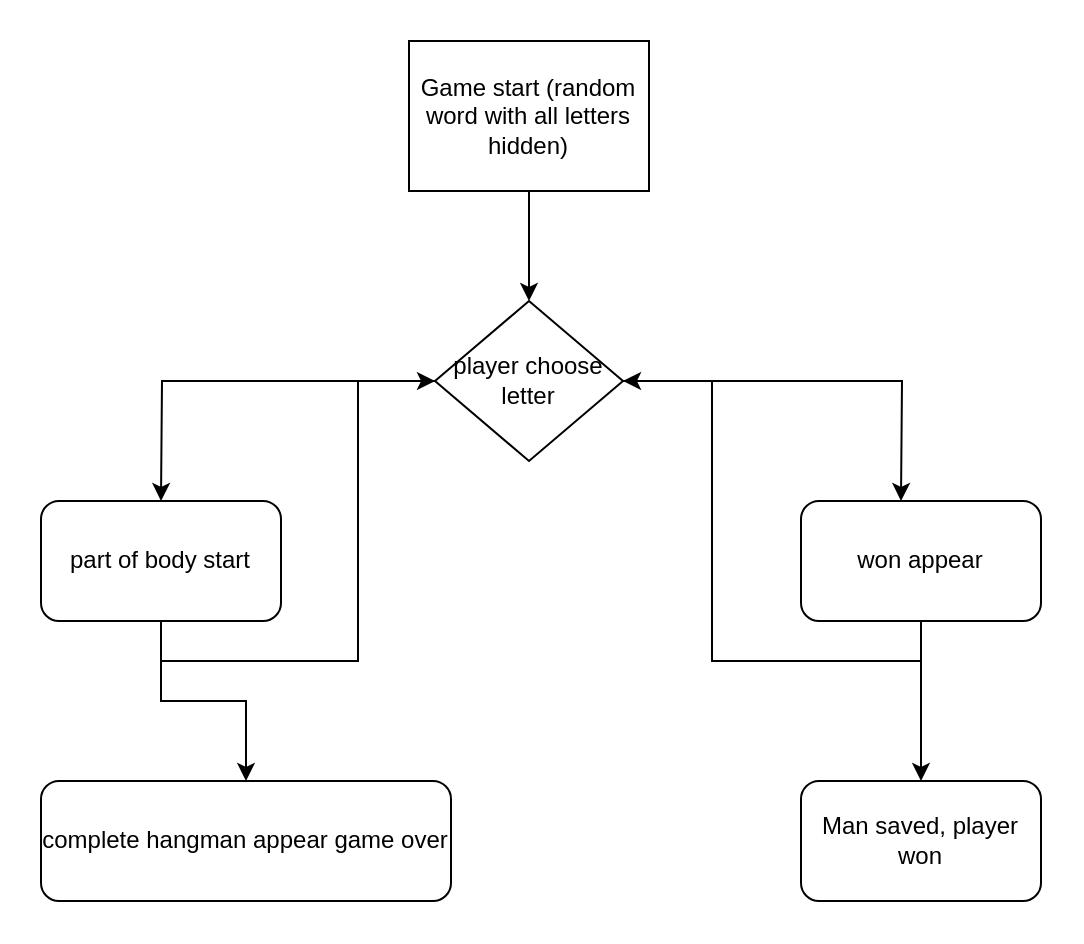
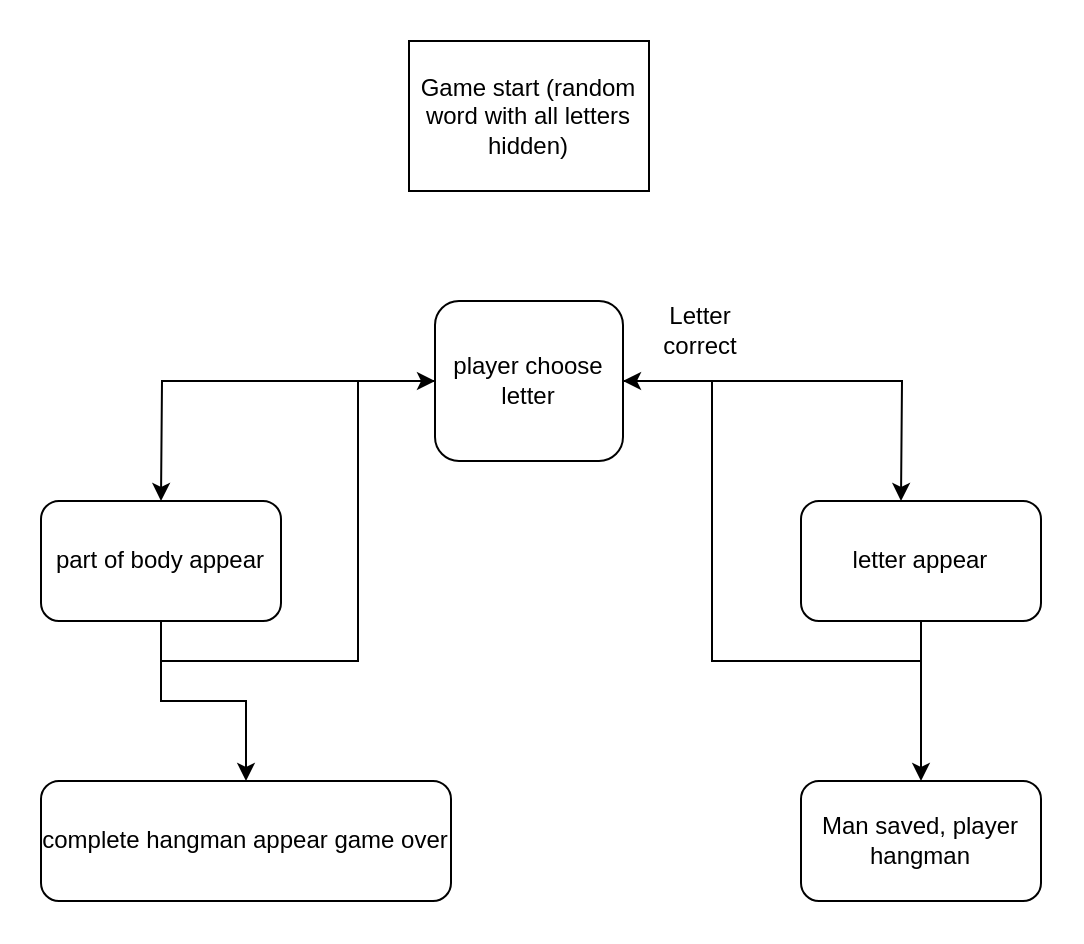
- <mxCell id="2" value="" style="edgeStyle=orthogonalEdgeStyle;rounded=0;orthogonalLoop=1;jettySize=auto;html=1;" edge="1" parent="1" source="3" target="6"><mxGeometry relative="1" as="geometry" /></mxCell>
+ <mxCell id="7" value="Letter correct" style="text;html=1;strokeColor=none;fillColor=none;align=center;verticalAlign=middle;whiteSpace=wrap;rounded=0;" vertex="1" parent="1"><mxGeometry x="330" y="150" width="40" height="30" as="geometry" /></mxCell>
- <mxCell id="6" value="player choose letter" style="rhombus;whiteSpace=wrap;html=1;rounded=0;" vertex="1" parent="1"><mxGeometry x="217" y="150" width="94" height="80" as="geometry" /></mxCell>
+ <mxCell id="6" value="player choose letter" style="whiteSpace=wrap;html=1;rounded=1;" vertex="1" parent="1"><mxGeometry x="217" y="150" width="94" height="80" as="geometry" /></mxCell>
- <mxCell id="13" value="part of body start" style="rounded=1;whiteSpace=wrap;html=1;" vertex="1" parent="1"><mxGeometry x="20" y="250" width="120" height="60" as="geometry" /></mxCell>
+ <mxCell id="13" value="part of body appear" style="rounded=1;whiteSpace=wrap;html=1;" vertex="1" parent="1"><mxGeometry x="20" y="250" width="120" height="60" as="geometry" /></mxCell>
- <mxCell id="10" value="won appear" style="rounded=1;whiteSpace=wrap;html=1;" vertex="1" parent="1"><mxGeometry x="400" y="250" width="120" height="60" as="geometry" /></mxCell>
+ <mxCell id="10" value="letter appear" style="rounded=1;whiteSpace=wrap;html=1;" vertex="1" parent="1"><mxGeometry x="400" y="250" width="120" height="60" as="geometry" /></mxCell>
- <mxCell id="15" value="Man saved, player won" style="whiteSpace=wrap;html=1;rounded=1;" vertex="1" parent="1"><mxGeometry x="400" y="390" width="120" height="60" as="geometry" /></mxCell>
+ <mxCell id="15" value="Man saved, player hangman" style="whiteSpace=wrap;html=1;rounded=1;" vertex="1" parent="1"><mxGeometry x="400" y="390" width="120" height="60" as="geometry" /></mxCell>
